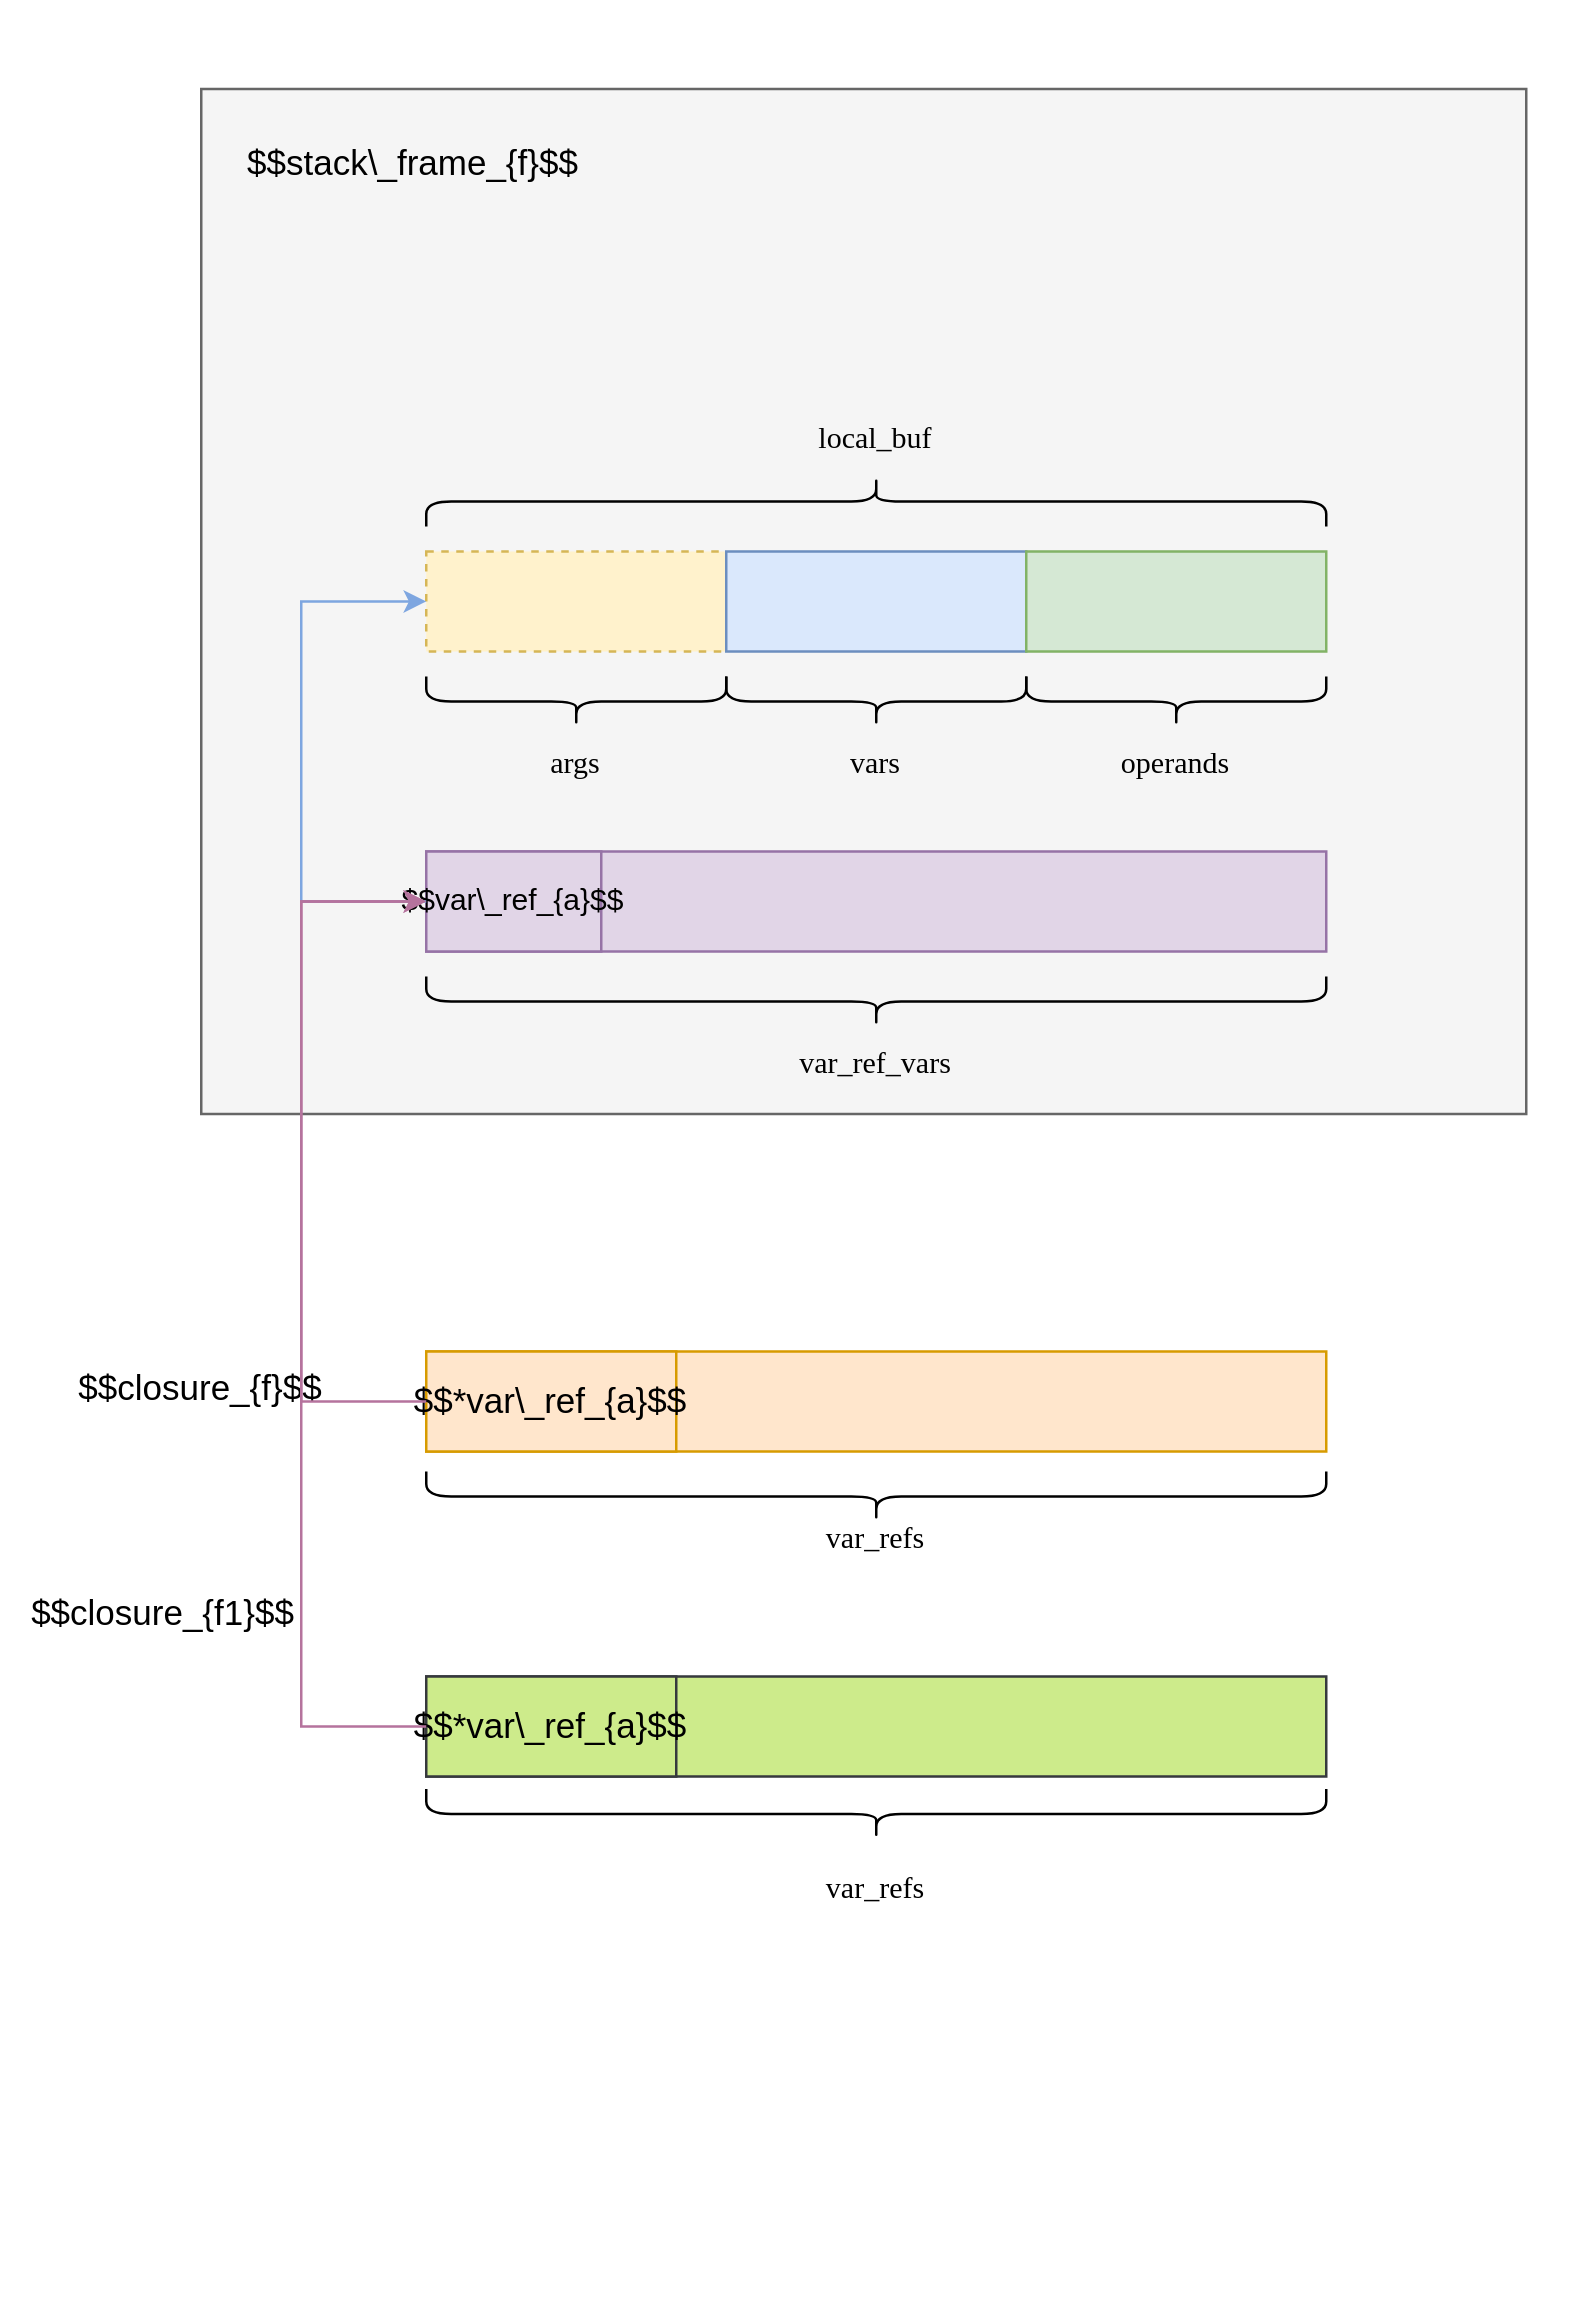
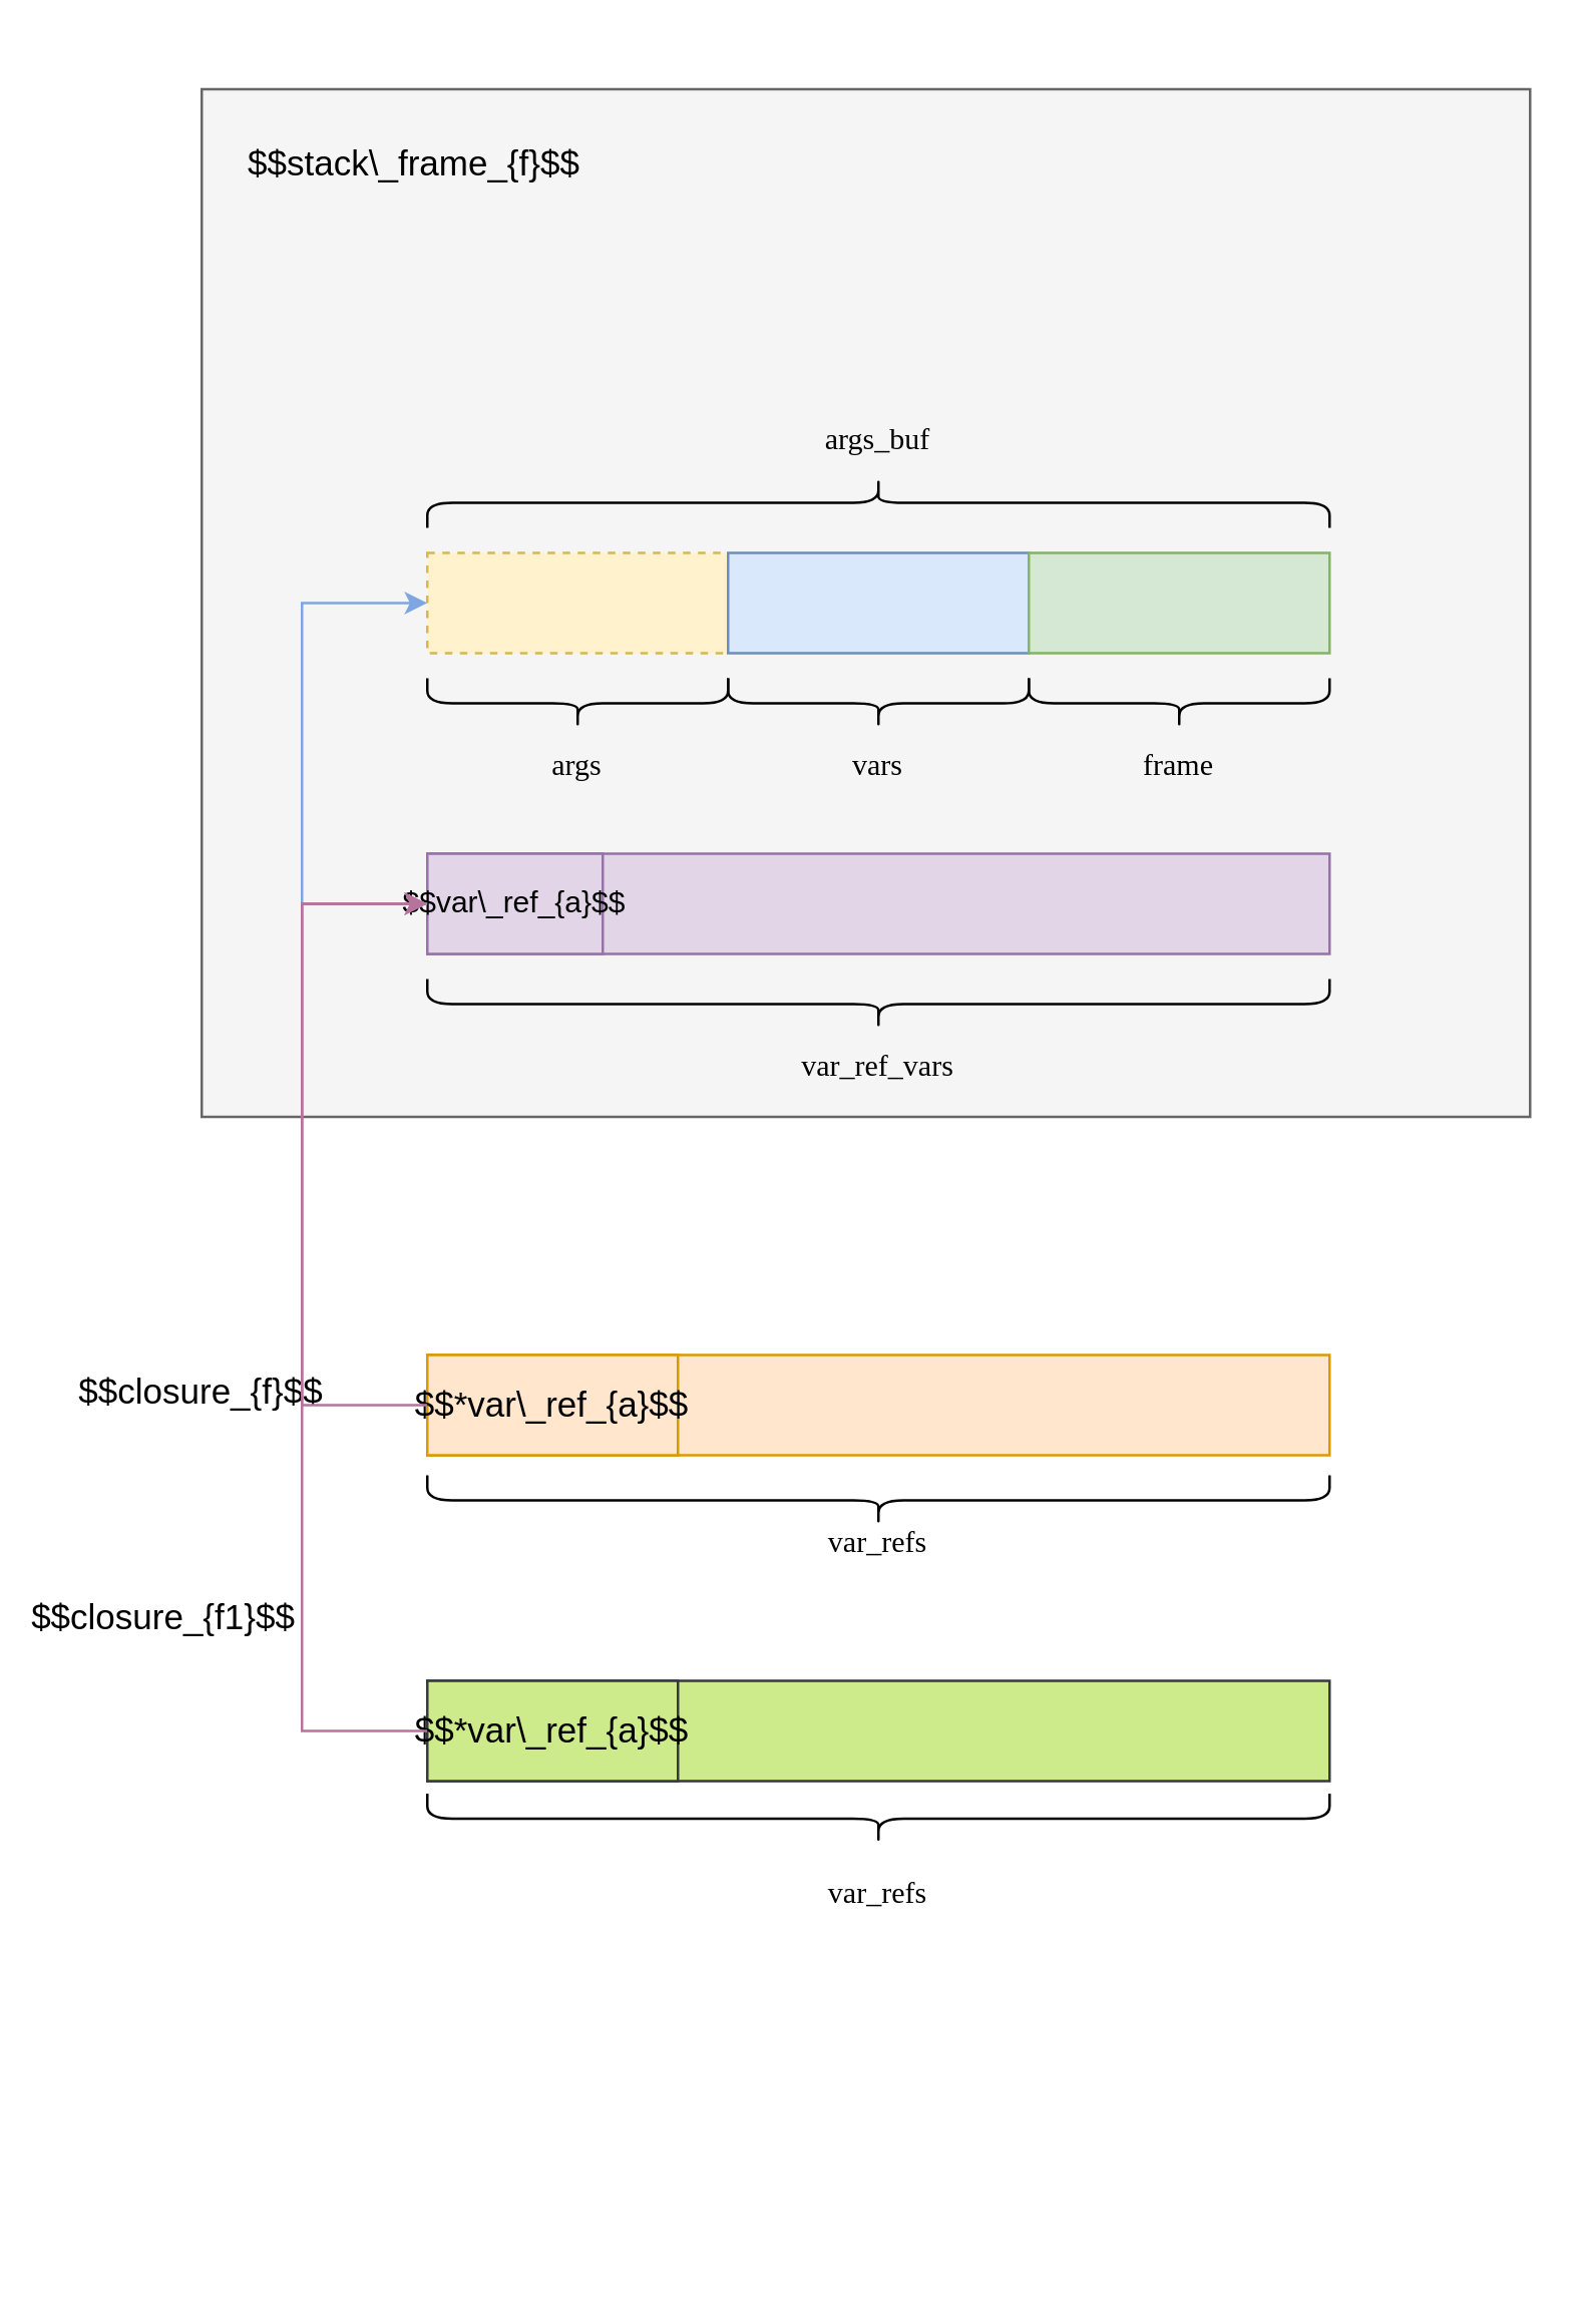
- <mxCell id="13" value="local_buf" style="text;html=1;strokeColor=none;fillColor=none;align=center;verticalAlign=middle;whiteSpace=wrap;rounded=0;fontFamily=SF Mono;" vertex="1" parent="1"><mxGeometry x="320" y="160" width="60" height="30" as="geometry" /></mxCell>
+ <mxCell id="13" value="args_buf" style="text;html=1;strokeColor=none;fillColor=none;align=center;verticalAlign=middle;whiteSpace=wrap;rounded=0;fontFamily=SF Mono;" vertex="1" parent="1"><mxGeometry x="320" y="160" width="60" height="30" as="geometry" /></mxCell>
- <mxCell id="11" value="operands" style="text;html=1;strokeColor=none;fillColor=none;align=center;verticalAlign=middle;whiteSpace=wrap;rounded=0;fontFamily=SF Mono;" vertex="1" parent="1"><mxGeometry x="440" y="290" width="60" height="30" as="geometry" /></mxCell>
+ <mxCell id="11" value="frame" style="text;html=1;strokeColor=none;fillColor=none;align=center;verticalAlign=middle;whiteSpace=wrap;rounded=0;fontFamily=SF Mono;" vertex="1" parent="1"><mxGeometry x="440" y="290" width="60" height="30" as="geometry" /></mxCell>
